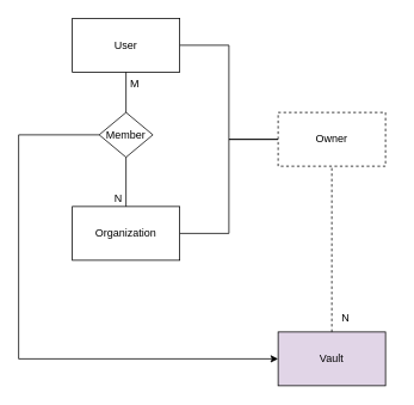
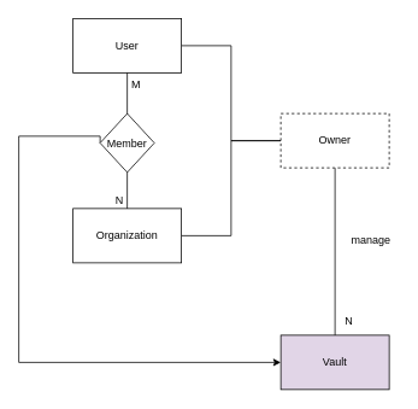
- <mxCell id="14" value="Member" style="rhombus;whiteSpace=wrap;html=1;" vertex="1" parent="1"><mxGeometry x="110" y="125" width="60" height="50" as="geometry" /></mxCell>
+ <mxCell id="14" value="Member" style="rhombus;whiteSpace=wrap;html=1;" vertex="1" parent="1"><mxGeometry x="110" y="125" width="60" height="65" as="geometry" /></mxCell>
+ <mxCell id="16" value="manage" style="text;html=1;align=center;verticalAlign=middle;whiteSpace=wrap;rounded=0;" vertex="1" parent="1"><mxGeometry x="380" y="250" width="60" height="30" as="geometry" /></mxCell>
- <mxCell id="10" value="" style="endArrow=none;html=1;rounded=0;entryX=0.5;entryY=1;entryDx=0;entryDy=0;exitX=0.5;exitY=0;exitDx=0;exitDy=0;dashed=1;" edge="1" parent="1" source="6" target="15"><mxGeometry relative="1" as="geometry"><mxPoint x="270" y="190" as="sourcePoint" /><mxPoint x="430" y="190" as="targetPoint" /></mxGeometry></mxCell>
+ <mxCell id="10" value="" style="endArrow=none;html=1;rounded=0;entryX=0.5;entryY=1;entryDx=0;entryDy=0;exitX=0.5;exitY=0;exitDx=0;exitDy=0;" edge="1" parent="1" source="6" target="15"><mxGeometry relative="1" as="geometry"><mxPoint x="270" y="190" as="sourcePoint" /><mxPoint x="430" y="190" as="targetPoint" /></mxGeometry></mxCell>
